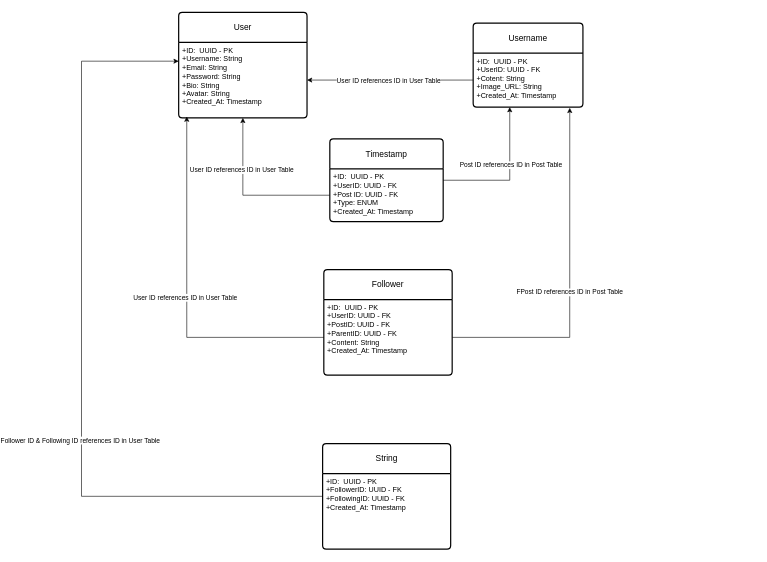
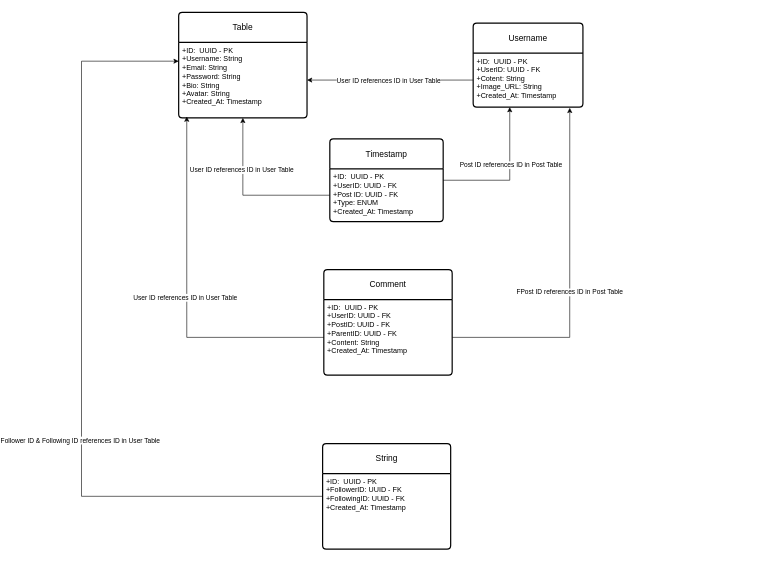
- <mxCell id="3" value="User" style="swimlane;childLayout=stackLayout;horizontal=1;startSize=50;horizontalStack=0;rounded=1;fontSize=14;fontStyle=0;strokeWidth=2;resizeParent=0;resizeLast=1;shadow=0;dashed=0;align=center;arcSize=4;whiteSpace=wrap;html=1;" vertex="1" parent="1"><mxGeometry x="182" y="20" width="214" height="176" as="geometry" /></mxCell>
+ <mxCell id="3" value="Table" style="swimlane;childLayout=stackLayout;horizontal=1;startSize=50;horizontalStack=0;rounded=1;fontSize=14;fontStyle=0;strokeWidth=2;resizeParent=0;resizeLast=1;shadow=0;dashed=0;align=center;arcSize=4;whiteSpace=wrap;html=1;" vertex="1" parent="1"><mxGeometry x="182" y="20" width="214" height="176" as="geometry" /></mxCell>
- <mxCell id="15" value="Follower" style="swimlane;childLayout=stackLayout;horizontal=1;startSize=50;horizontalStack=0;rounded=1;fontSize=14;fontStyle=0;strokeWidth=2;resizeParent=0;resizeLast=1;shadow=0;dashed=0;align=center;arcSize=4;whiteSpace=wrap;html=1;" vertex="1" parent="1"><mxGeometry x="424" y="449" width="214" height="176" as="geometry" /></mxCell>
+ <mxCell id="15" value="Comment" style="swimlane;childLayout=stackLayout;horizontal=1;startSize=50;horizontalStack=0;rounded=1;fontSize=14;fontStyle=0;strokeWidth=2;resizeParent=0;resizeLast=1;shadow=0;dashed=0;align=center;arcSize=4;whiteSpace=wrap;html=1;" vertex="1" parent="1"><mxGeometry x="424" y="449" width="214" height="176" as="geometry" /></mxCell>
